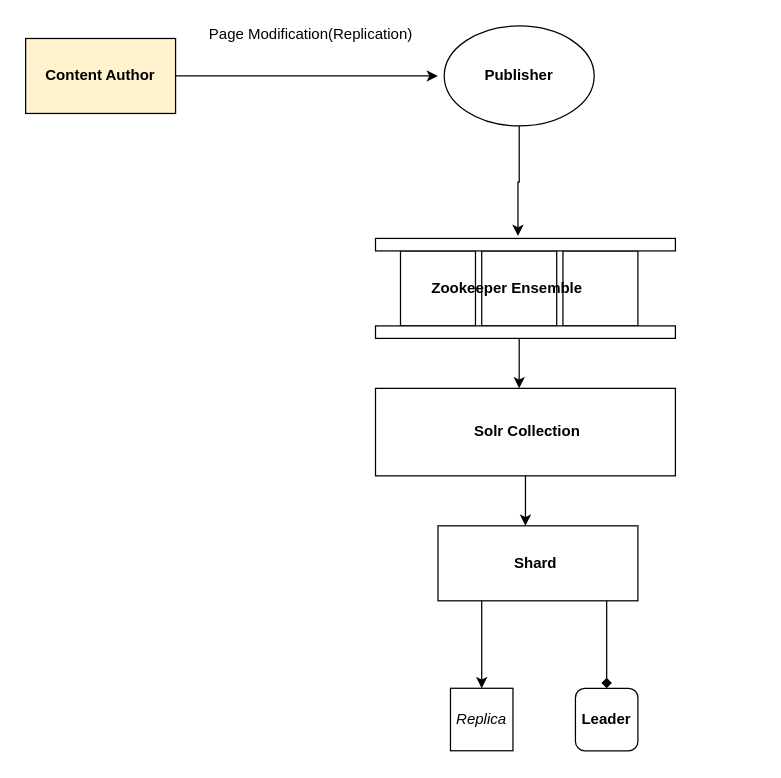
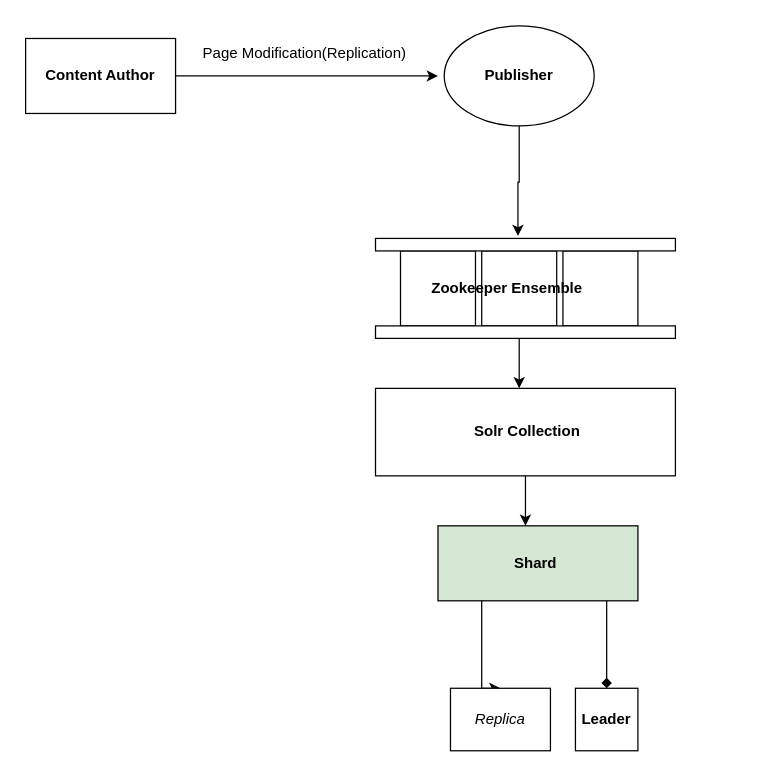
- <mxCell id="21" value="Page Modification(Replication)" style="text;html=1;align=center;verticalAlign=middle;resizable=0;points=[];autosize=1;" vertex="1" parent="1"><mxGeometry x="158" y="17" width="180" height="20" as="geometry" /></mxCell>
+ <mxCell id="21" value="Page Modification(Replication)" style="text;html=1;align=center;verticalAlign=middle;resizable=0;points=[];autosize=1;" vertex="1" parent="1"><mxGeometry x="153" y="32" width="180" height="20" as="geometry" /></mxCell>
- <mxCell id="4" value="Content Author" style="rounded=0;whiteSpace=wrap;html=1;fontStyle=1;fillColor=#fff2cc;" parent="1" vertex="1"><mxGeometry x="20" y="30" width="120" height="60" as="geometry" /></mxCell>
+ <mxCell id="4" value="Content Author" style="rounded=0;whiteSpace=wrap;html=1;fontStyle=1" parent="1" vertex="1"><mxGeometry x="20" y="30" width="120" height="60" as="geometry" /></mxCell>
- <mxCell id="18" value="Shard&amp;nbsp;" style="rounded=0;whiteSpace=wrap;html=1;fontStyle=1" parent="1" vertex="1"><mxGeometry x="350" y="420" width="160" height="60" as="geometry" /></mxCell>
+ <mxCell id="18" value="Shard&amp;nbsp;" style="rounded=0;whiteSpace=wrap;html=1;fontStyle=1;fillColor=#d5e8d4;" parent="1" vertex="1"><mxGeometry x="350" y="420" width="160" height="60" as="geometry" /></mxCell>
- <mxCell id="19" value="Replica" style="rounded=0;whiteSpace=wrap;html=1;fontStyle=2" parent="1" vertex="1"><mxGeometry x="360" y="550" width="50" height="50" as="geometry" /></mxCell>
+ <mxCell id="19" value="Replica" style="rounded=0;whiteSpace=wrap;html=1;fontStyle=2" parent="1" vertex="1"><mxGeometry x="360" y="550" width="80" height="50" as="geometry" /></mxCell>
- <mxCell id="20" value="Leader" style="whiteSpace=wrap;html=1;fontStyle=1;rounded=1;" parent="1" vertex="1"><mxGeometry x="460" y="550" width="50" height="50" as="geometry" /></mxCell>
+ <mxCell id="20" value="Leader" style="rounded=0;whiteSpace=wrap;html=1;fontStyle=1" parent="1" vertex="1"><mxGeometry x="460" y="550" width="50" height="50" as="geometry" /></mxCell>
